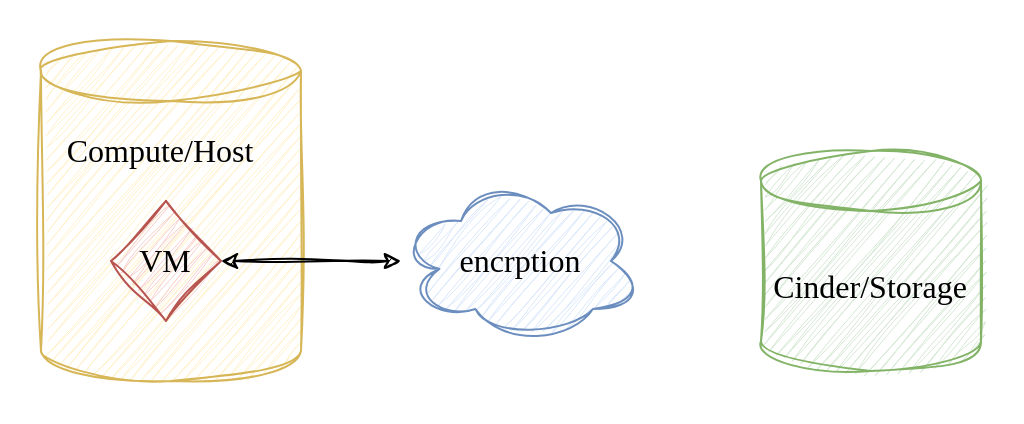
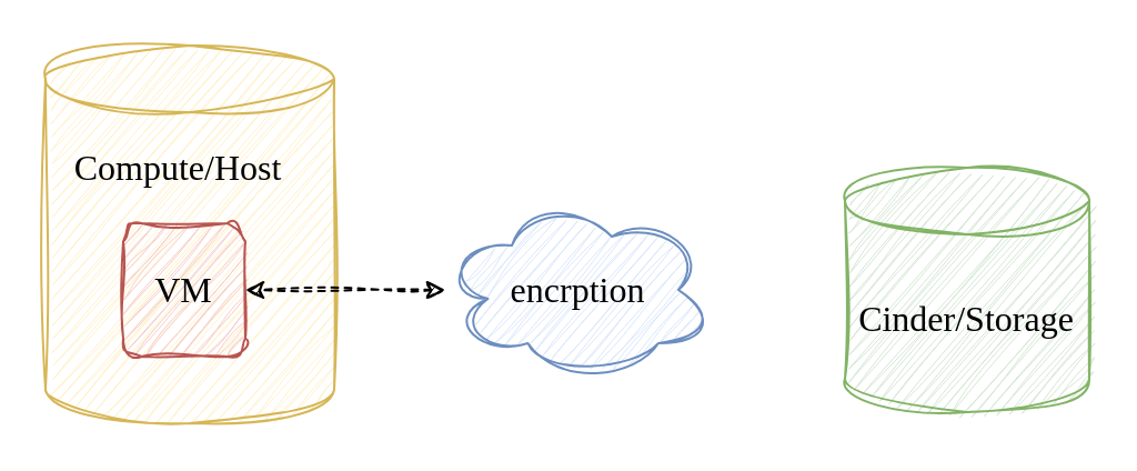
- <mxCell id="3" value="VM" style="rhombus;whiteSpace=wrap;html=1;sketch=1;hachureGap=4;jiggle=2;curveFitting=1;fontFamily=Times New Roman;fillColor=#f8cecc;strokeColor=#b85450;fontSize=16;" parent="1" vertex="1"><mxGeometry x="55" y="100" width="55" height="60" as="geometry" /></mxCell>
+ <mxCell id="3" value="VM" style="rounded=1;whiteSpace=wrap;html=1;sketch=1;hachureGap=4;jiggle=2;curveFitting=1;fontFamily=Times New Roman;fillColor=#f8cecc;strokeColor=#b85450;fontSize=16;" parent="1" vertex="1"><mxGeometry x="55" y="100" width="55" height="60" as="geometry" /></mxCell>
- <mxCell id="6" value="" style="edgeStyle=orthogonalEdgeStyle;rounded=0;sketch=1;hachureGap=4;jiggle=2;curveFitting=1;orthogonalLoop=1;jettySize=auto;html=1;fontFamily=Times New Roman;startArrow=classic;startFill=1;fontSize=16;" parent="1" source="7" target="3" edge="1"><mxGeometry relative="1" as="geometry" /></mxCell>
+ <mxCell id="6" value="" style="edgeStyle=orthogonalEdgeStyle;rounded=0;sketch=1;hachureGap=4;jiggle=2;curveFitting=1;orthogonalLoop=1;jettySize=auto;html=1;fontFamily=Times New Roman;startArrow=classic;startFill=1;fontSize=16;dashed=1;" parent="1" source="7" target="3" edge="1"><mxGeometry relative="1" as="geometry" /></mxCell>
